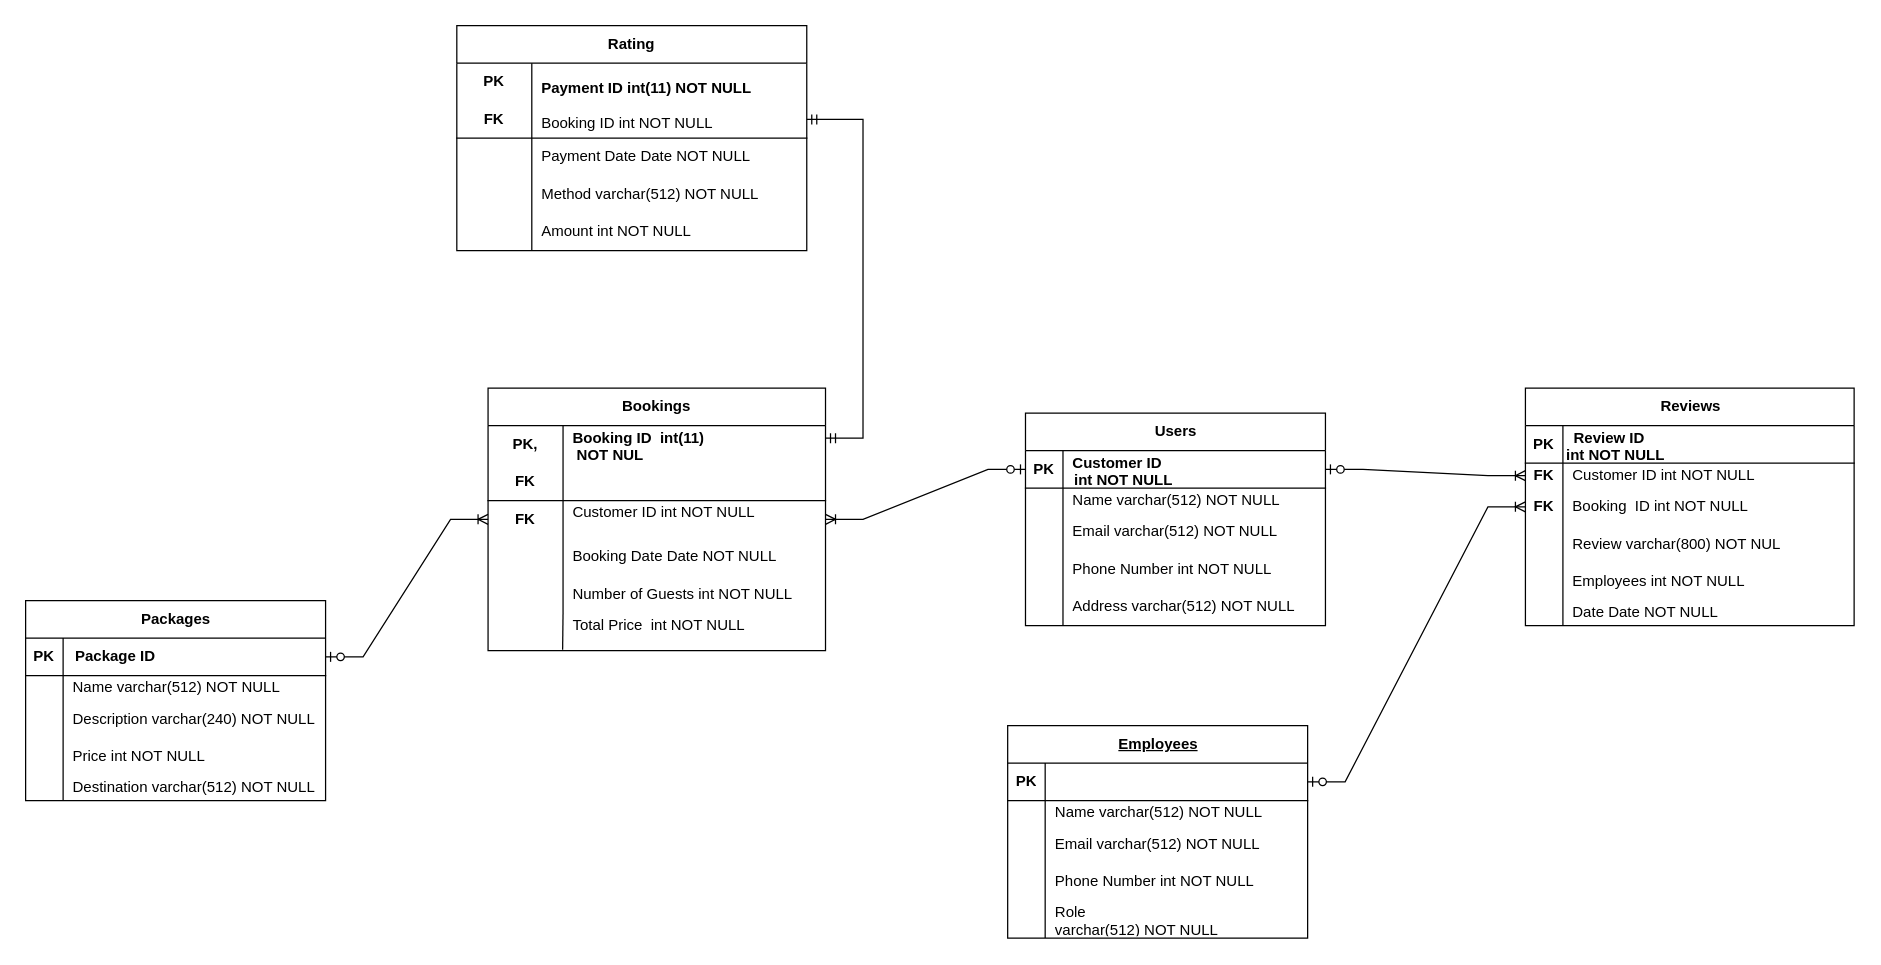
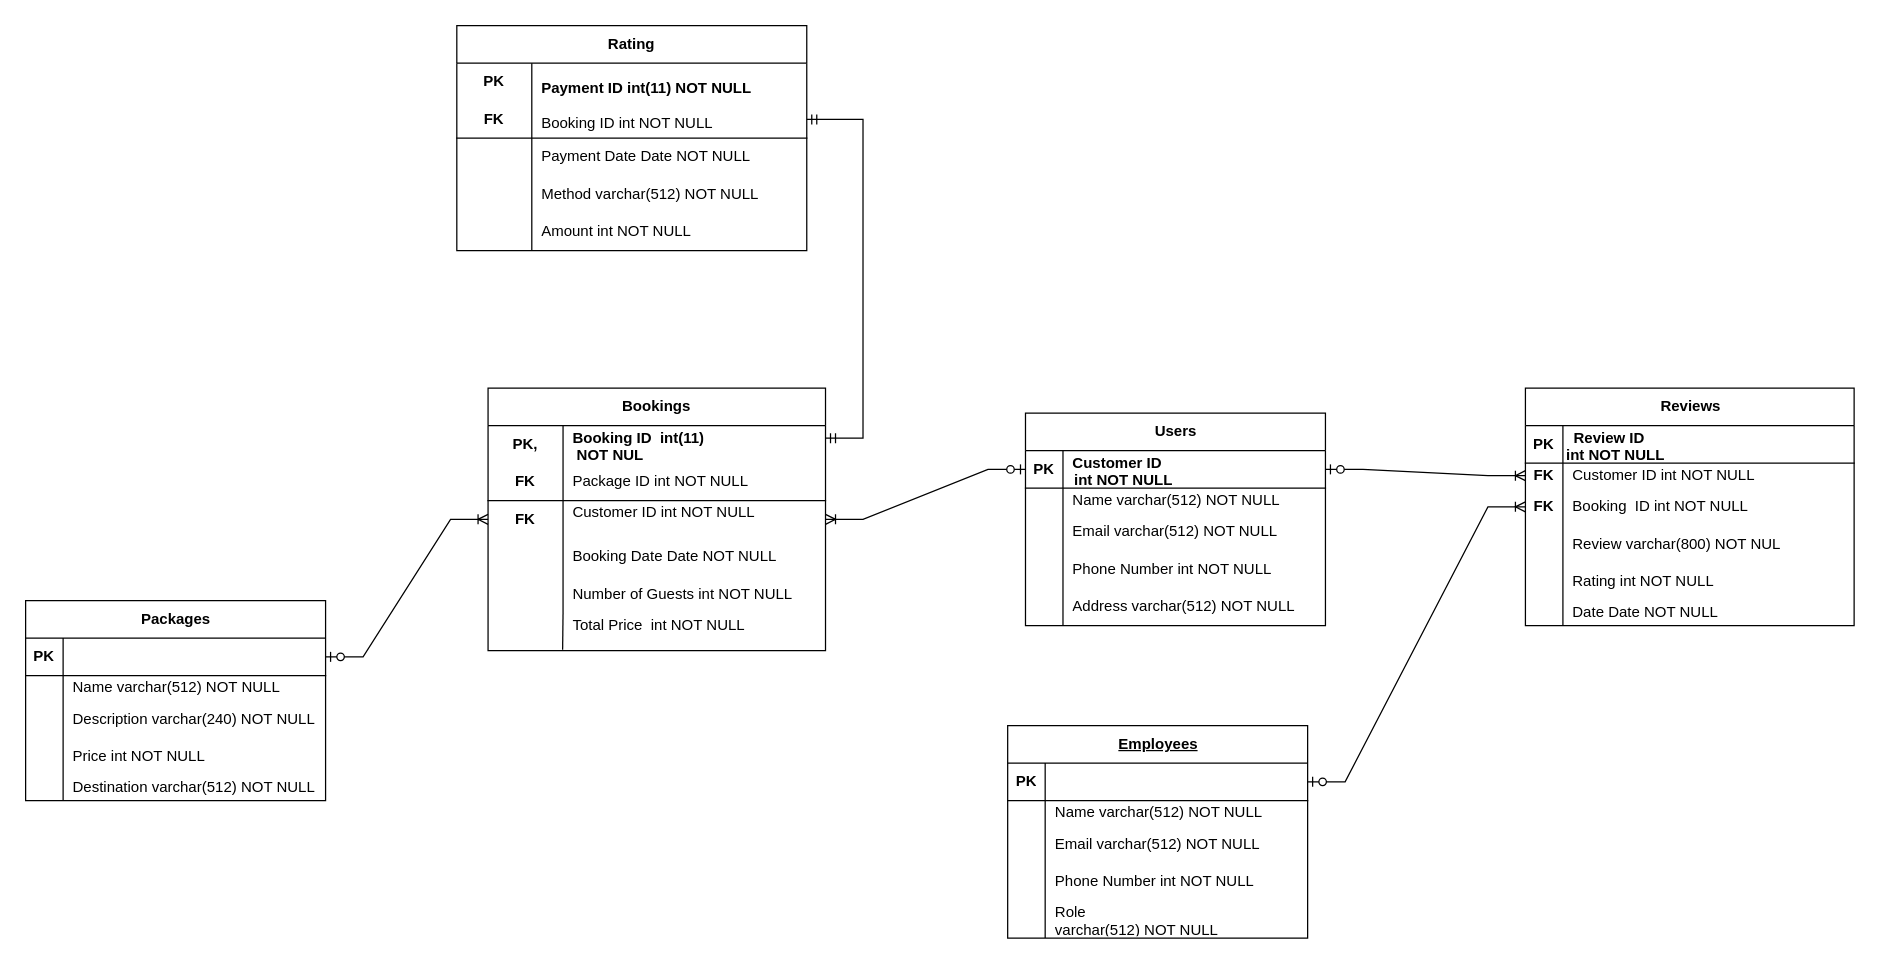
+ <mxCell id="35" value="Package ID&amp;nbsp;int NOT NULL" style="shape=partialRectangle;connectable=0;fillColor=none;top=0;left=0;bottom=0;right=0;align=left;spacingLeft=6;overflow=hidden;html=1;whiteSpace=wrap;" parent="1" vertex="1"><mxGeometry x="450" y="370" width="210" height="30" as="geometry"><mxRectangle width="180" height="30" as="alternateBounds" /></mxGeometry></mxCell>
- <mxCell id="90" value="Employees&amp;nbsp;int NOT NULL" style="shape=partialRectangle;connectable=0;fillColor=none;top=0;left=0;bottom=0;right=0;align=left;spacingLeft=6;overflow=hidden;whiteSpace=wrap;html=1;" parent="88" vertex="1"><mxGeometry x="30" width="233" height="30" as="geometry"><mxRectangle width="233" height="30" as="alternateBounds" /></mxGeometry></mxCell>
+ <mxCell id="90" value="Rating&amp;nbsp;int NOT NULL" style="shape=partialRectangle;connectable=0;fillColor=none;top=0;left=0;bottom=0;right=0;align=left;spacingLeft=6;overflow=hidden;whiteSpace=wrap;html=1;" parent="88" vertex="1"><mxGeometry x="30" width="233" height="30" as="geometry"><mxRectangle width="233" height="30" as="alternateBounds" /></mxGeometry></mxCell>
- <mxCell id="74" value="&lt;div style=&quot;text-align: center;&quot;&gt;&lt;b&gt;Package ID&amp;nbsp;&lt;/b&gt;&lt;/div&gt;" style="shape=partialRectangle;connectable=0;fillColor=none;top=0;left=0;bottom=0;right=0;align=left;spacingLeft=6;overflow=hidden;whiteSpace=wrap;html=1;" parent="1" vertex="1"><mxGeometry x="52" y="510" width="180" height="30" as="geometry"><mxRectangle width="150" height="30" as="alternateBounds" /></mxGeometry></mxCell>
